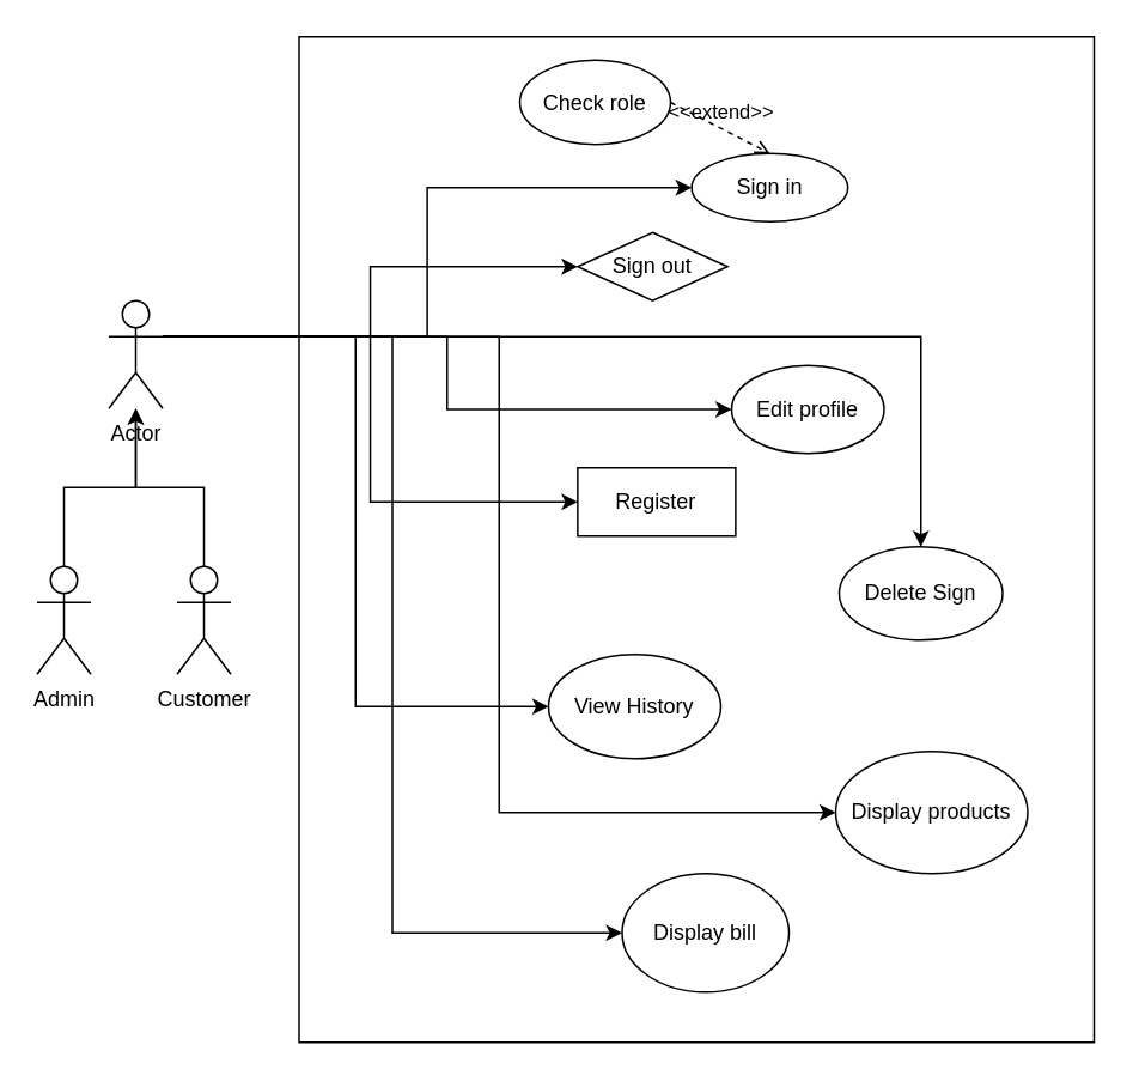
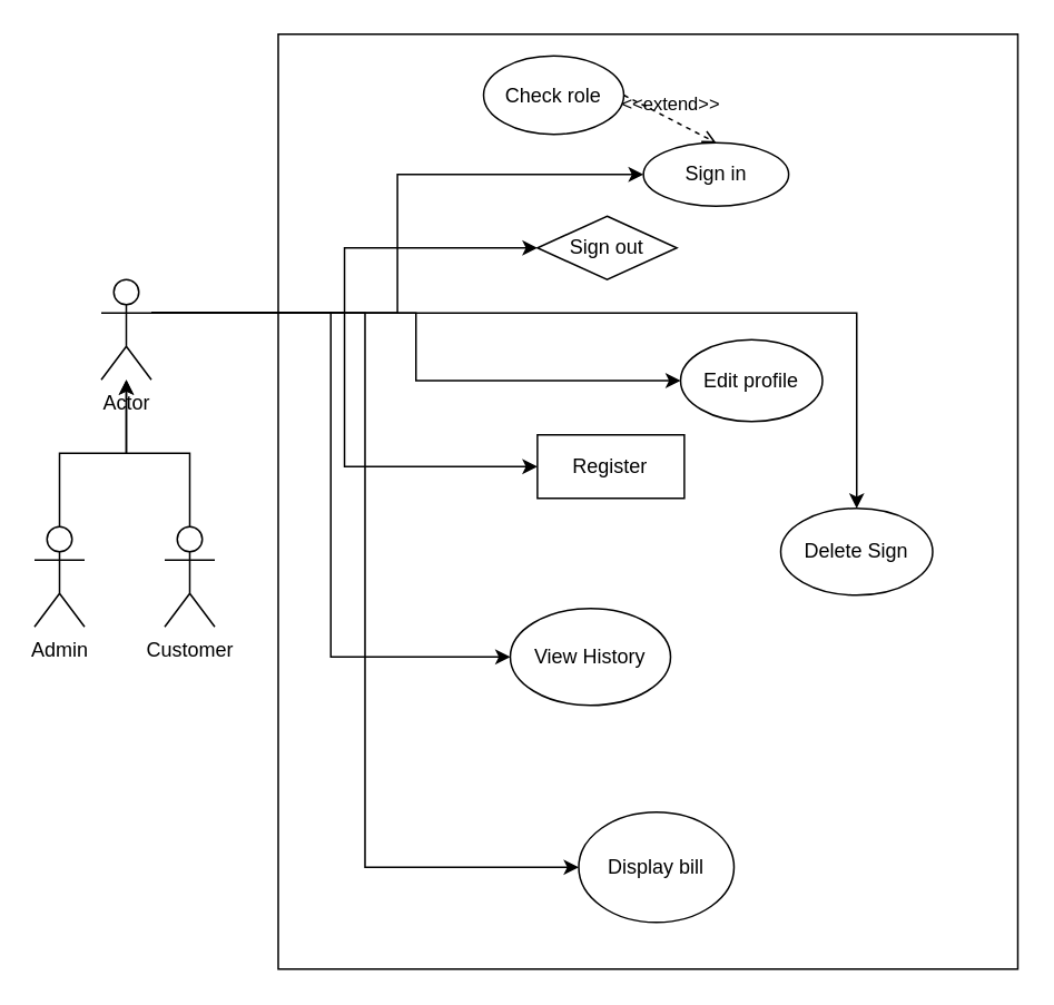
- <mxCell id="22" style="edgeStyle=orthogonalEdgeStyle;rounded=0;orthogonalLoop=1;jettySize=auto;html=1;exitX=1;exitY=0.333;exitDx=0;exitDy=0;exitPerimeter=0;entryX=0;entryY=0.5;entryDx=0;entryDy=0;" edge="1" parent="1" source="24" target="10"><mxGeometry relative="1" as="geometry" /></mxCell>
- <mxCell id="10" value="Display products" style="ellipse;whiteSpace=wrap;html=1;" vertex="1" parent="1"><mxGeometry x="465" y="418" width="107" height="68" as="geometry" /></mxCell>
